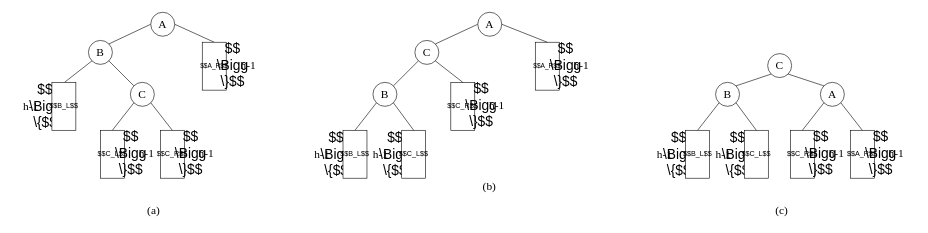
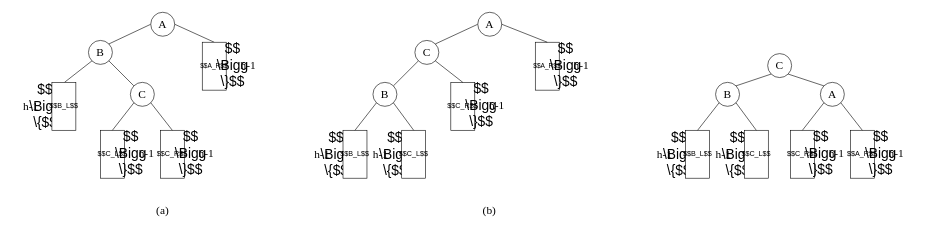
- <mxCell id="54" value="&lt;span style=&quot;font-size: 19px;&quot;&gt;&lt;font face=&quot;Times New Roman&quot;&gt;(b)&amp;nbsp;&lt;/font&gt;&lt;/span&gt;" style="text;html=1;strokeColor=none;fillColor=none;align=center;verticalAlign=middle;whiteSpace=wrap;rounded=0;fontSize=11;fontFamily=Helvetica;fontColor=default;" vertex="1" parent="32"><mxGeometry x="282" y="230" width="60" height="30" as="geometry" /></mxCell>
+ <mxCell id="54" value="&lt;span style=&quot;font-size: 19px;&quot;&gt;&lt;font face=&quot;Times New Roman&quot;&gt;(b)&amp;nbsp;&lt;/font&gt;&lt;/span&gt;" style="text;html=1;strokeColor=none;fillColor=none;align=center;verticalAlign=middle;whiteSpace=wrap;rounded=0;fontSize=11;fontFamily=Helvetica;fontColor=default;" vertex="1" parent="32"><mxGeometry x="282" y="270" width="60" height="30" as="geometry" /></mxCell>
- <mxCell id="21" value="&lt;span style=&quot;font-size: 19px;&quot;&gt;&lt;font face=&quot;Times New Roman&quot;&gt;(a)&lt;/font&gt;&lt;/span&gt;" style="text;html=1;strokeColor=none;fillColor=none;align=center;verticalAlign=middle;whiteSpace=wrap;rounded=0;fontSize=11;fontFamily=Helvetica;fontColor=default;" vertex="1" parent="1"><mxGeometry x="225" y="337" width="60" height="30" as="geometry" /></mxCell>
+ <mxCell id="21" value="&lt;span style=&quot;font-size: 19px;&quot;&gt;&lt;font face=&quot;Times New Roman&quot;&gt;(a)&lt;/font&gt;&lt;/span&gt;" style="text;html=1;strokeColor=none;fillColor=none;align=center;verticalAlign=middle;whiteSpace=wrap;rounded=0;fontSize=11;fontFamily=Helvetica;fontColor=default;" vertex="1" parent="1"><mxGeometry x="240" y="337" width="60" height="30" as="geometry" /></mxCell>
- <mxCell id="92" value="&lt;span style=&quot;font-size: 19px;&quot;&gt;&lt;font face=&quot;Times New Roman&quot;&gt;(c)&amp;nbsp;&lt;/font&gt;&lt;/span&gt;" style="text;html=1;strokeColor=none;fillColor=none;align=center;verticalAlign=middle;whiteSpace=wrap;rounded=0;fontSize=11;fontFamily=Helvetica;fontColor=default;" vertex="1" parent="1"><mxGeometry x="1276" y="337" width="60" height="30" as="geometry" /></mxCell>
